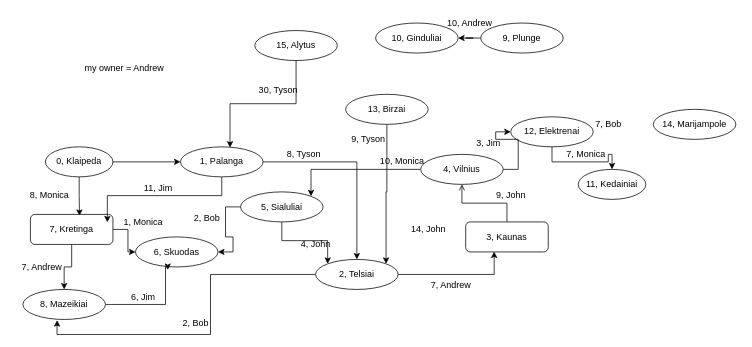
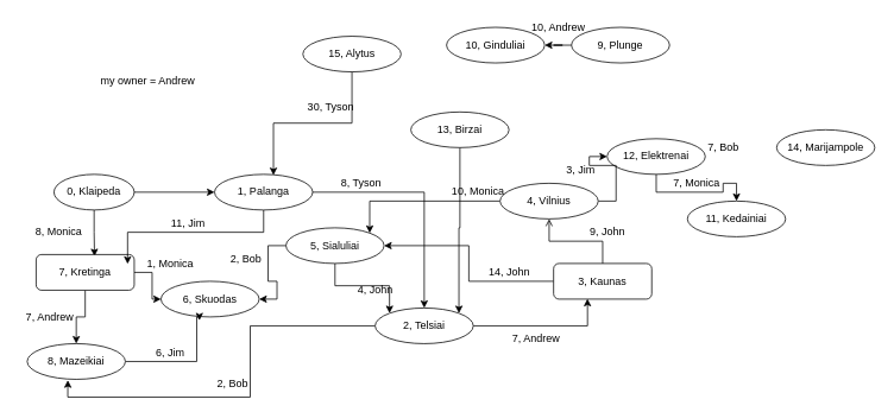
- <mxCell id="55" value="9, Tyson" style="text;html=1;align=center;verticalAlign=middle;resizable=0;points=[];autosize=1;strokeColor=none;fillColor=none;" vertex="1" parent="1"><mxGeometry x="460" y="175" width="60" height="20" as="geometry" /></mxCell>
- <mxCell id="25" value="11, Kedainiai" style="ellipse;whiteSpace=wrap;html=1;align=center;newEdgeStyle={&quot;edgeStyle&quot;:&quot;entityRelationEdgeStyle&quot;,&quot;startArrow&quot;:&quot;none&quot;,&quot;endArrow&quot;:&quot;none&quot;,&quot;segment&quot;:10,&quot;curved&quot;:1};treeFolding=1;treeMoving=1;" vertex="1" parent="1"><mxGeometry x="770" y="225" width="90" height="40" as="geometry" /></mxCell>
+ <mxCell id="25" value="11, Kedainiai" style="ellipse;whiteSpace=wrap;html=1;align=center;newEdgeStyle={&quot;edgeStyle&quot;:&quot;entityRelationEdgeStyle&quot;,&quot;startArrow&quot;:&quot;none&quot;,&quot;endArrow&quot;:&quot;none&quot;,&quot;segment&quot;:10,&quot;curved&quot;:1};treeFolding=1;treeMoving=1;" vertex="1" parent="1"><mxGeometry x="770" y="225" width="110" height="40" as="geometry" /></mxCell>
+ <mxCell id="14" style="edgeStyle=orthogonalEdgeStyle;rounded=0;orthogonalLoop=1;jettySize=auto;html=1;" edge="1" parent="1" source="16" target="24"><mxGeometry relative="1" as="geometry" /></mxCell>
